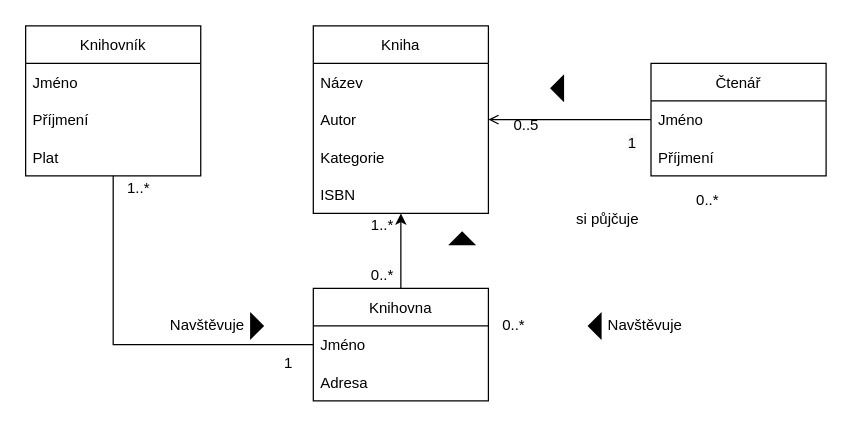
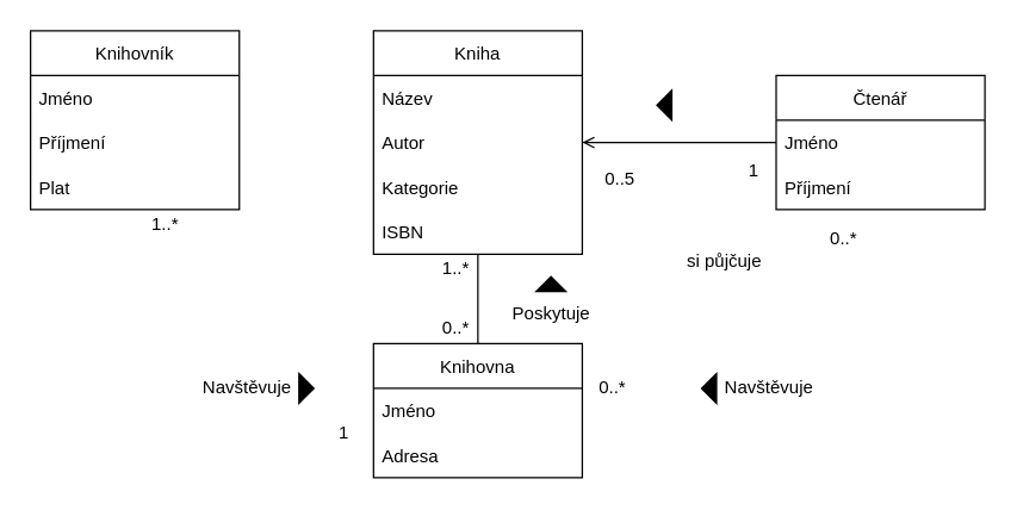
- <mxCell id="21" value="0..5" style="text;html=1;align=center;verticalAlign=middle;resizable=0;points=[];autosize=1;strokeColor=none;fillColor=none;" vertex="1" parent="1"><mxGeometry x="400" y="90" width="40" height="20" as="geometry" /></mxCell>
+ <mxCell id="21" value="0..5" style="text;html=1;align=center;verticalAlign=middle;resizable=0;points=[];autosize=1;strokeColor=none;fillColor=none;" vertex="1" parent="1"><mxGeometry x="395" y="110" width="40" height="20" as="geometry" /></mxCell>
- <mxCell id="14" value="" style="endArrow=classic;html=1;rounded=0;" edge="1" parent="1" source="7" target="2"><mxGeometry width="50" height="50" relative="1" as="geometry"><mxPoint x="330" y="270" as="sourcePoint" /><mxPoint x="380" y="220" as="targetPoint" /></mxGeometry></mxCell>
+ <mxCell id="14" value="" style="endArrow=none;html=1;rounded=0;" edge="1" parent="1" source="7" target="2"><mxGeometry width="50" height="50" relative="1" as="geometry"><mxPoint x="330" y="270" as="sourcePoint" /><mxPoint x="380" y="220" as="targetPoint" /></mxGeometry></mxCell>
+ <mxCell id="20" value="Poskytuje" style="text;html=1;align=center;verticalAlign=middle;resizable=0;points=[];autosize=1;strokeColor=none;fillColor=none;" vertex="1" parent="1"><mxGeometry x="334" y="200" width="70" height="20" as="geometry" /></mxCell>
- <mxCell id="27" style="edgeStyle=orthogonalEdgeStyle;rounded=0;orthogonalLoop=1;jettySize=auto;html=1;endArrow=none;endFill=0;" edge="1" parent="1" source="28" target="7"><mxGeometry relative="1" as="geometry"><Array as="points"><mxPoint x="90" y="275" /></Array></mxGeometry></mxCell>
